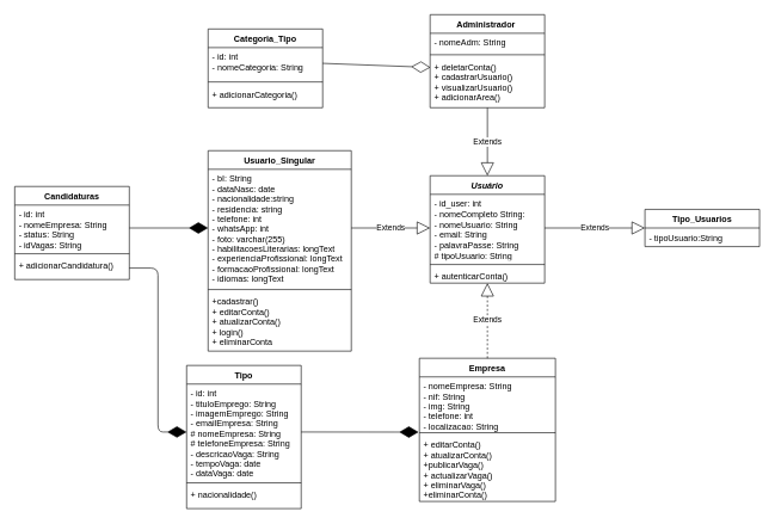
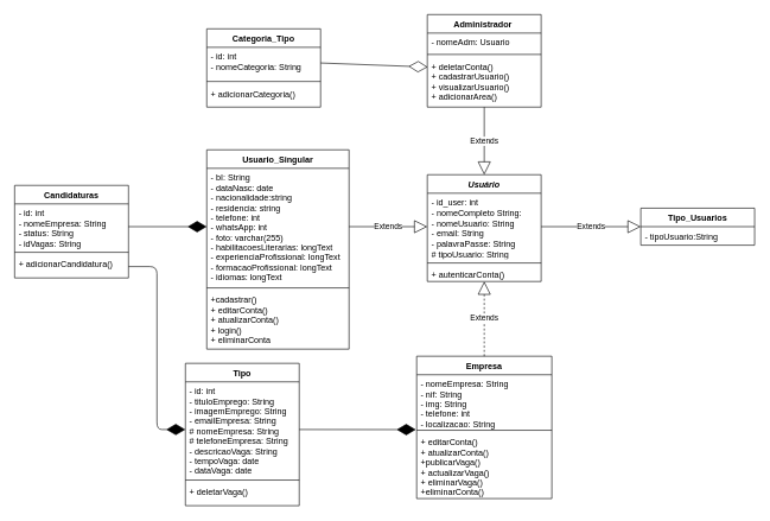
- <mxCell id="7" value="- nomeAdm: String" style="text;strokeColor=none;fillColor=none;align=left;verticalAlign=top;spacingLeft=4;spacingRight=4;overflow=hidden;rotatable=0;points=[[0,0.5],[1,0.5]];portConstraint=eastwest;" parent="6" vertex="1"><mxGeometry y="26" width="160" height="26" as="geometry" /></mxCell>
+ <mxCell id="7" value="- nomeAdm: Usuario" style="text;strokeColor=none;fillColor=none;align=left;verticalAlign=top;spacingLeft=4;spacingRight=4;overflow=hidden;rotatable=0;points=[[0,0.5],[1,0.5]];portConstraint=eastwest;" parent="6" vertex="1"><mxGeometry y="26" width="160" height="26" as="geometry" /></mxCell>
- <mxCell id="21" value="+ nacionalidade()" style="text;strokeColor=none;fillColor=none;align=left;verticalAlign=top;spacingLeft=4;spacingRight=4;overflow=hidden;rotatable=0;points=[[0,0.5],[1,0.5]];portConstraint=eastwest;" parent="18" vertex="1"><mxGeometry y="168" width="160" height="32" as="geometry" /></mxCell>
+ <mxCell id="21" value="+ deletarVaga()" style="text;strokeColor=none;fillColor=none;align=left;verticalAlign=top;spacingLeft=4;spacingRight=4;overflow=hidden;rotatable=0;points=[[0,0.5],[1,0.5]];portConstraint=eastwest;" parent="18" vertex="1"><mxGeometry y="168" width="160" height="32" as="geometry" /></mxCell>
